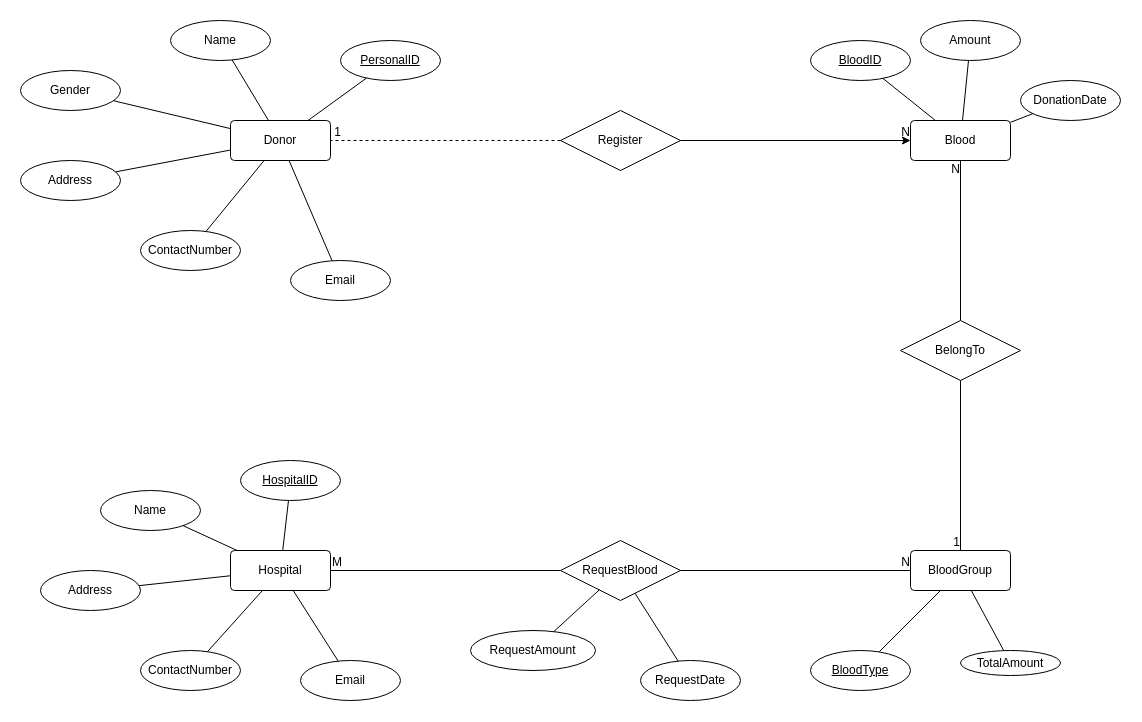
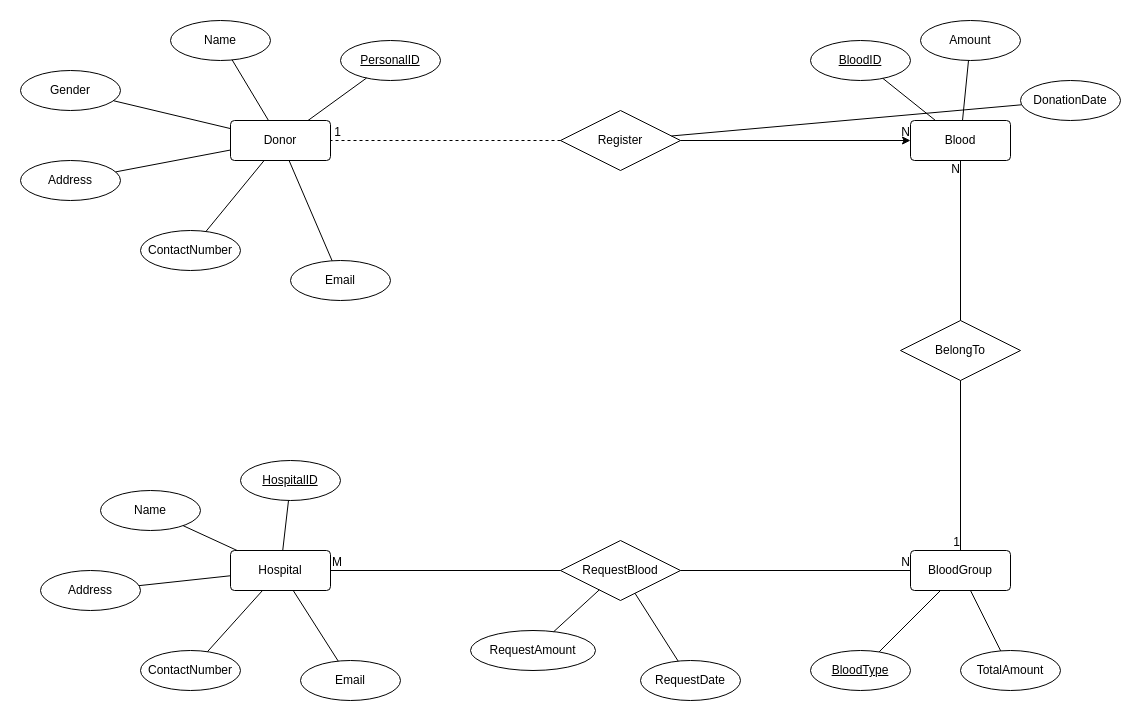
- <mxCell id="27" value="" style="endArrow=none;html=1;rounded=0;" parent="1" source="26" target="13" edge="1"><mxGeometry relative="1" as="geometry"><mxPoint x="480" y="210" as="sourcePoint" /><mxPoint x="640" y="210" as="targetPoint" /></mxGeometry></mxCell>
+ <mxCell id="27" value="" style="endArrow=none;html=1;rounded=0;" parent="1" source="26" target="16" edge="1"><mxGeometry relative="1" as="geometry"><mxPoint x="480" y="210" as="sourcePoint" /><mxPoint x="640" y="210" as="targetPoint" /></mxGeometry></mxCell>
- <mxCell id="50" value="TotalAmount" style="ellipse;whiteSpace=wrap;html=1;align=center;" parent="1" vertex="1"><mxGeometry x="960" y="650" width="100" height="25" as="geometry" /></mxCell>
+ <mxCell id="50" value="TotalAmount" style="ellipse;whiteSpace=wrap;html=1;align=center;" parent="1" vertex="1"><mxGeometry x="960" y="650" width="100" height="40" as="geometry" /></mxCell>
